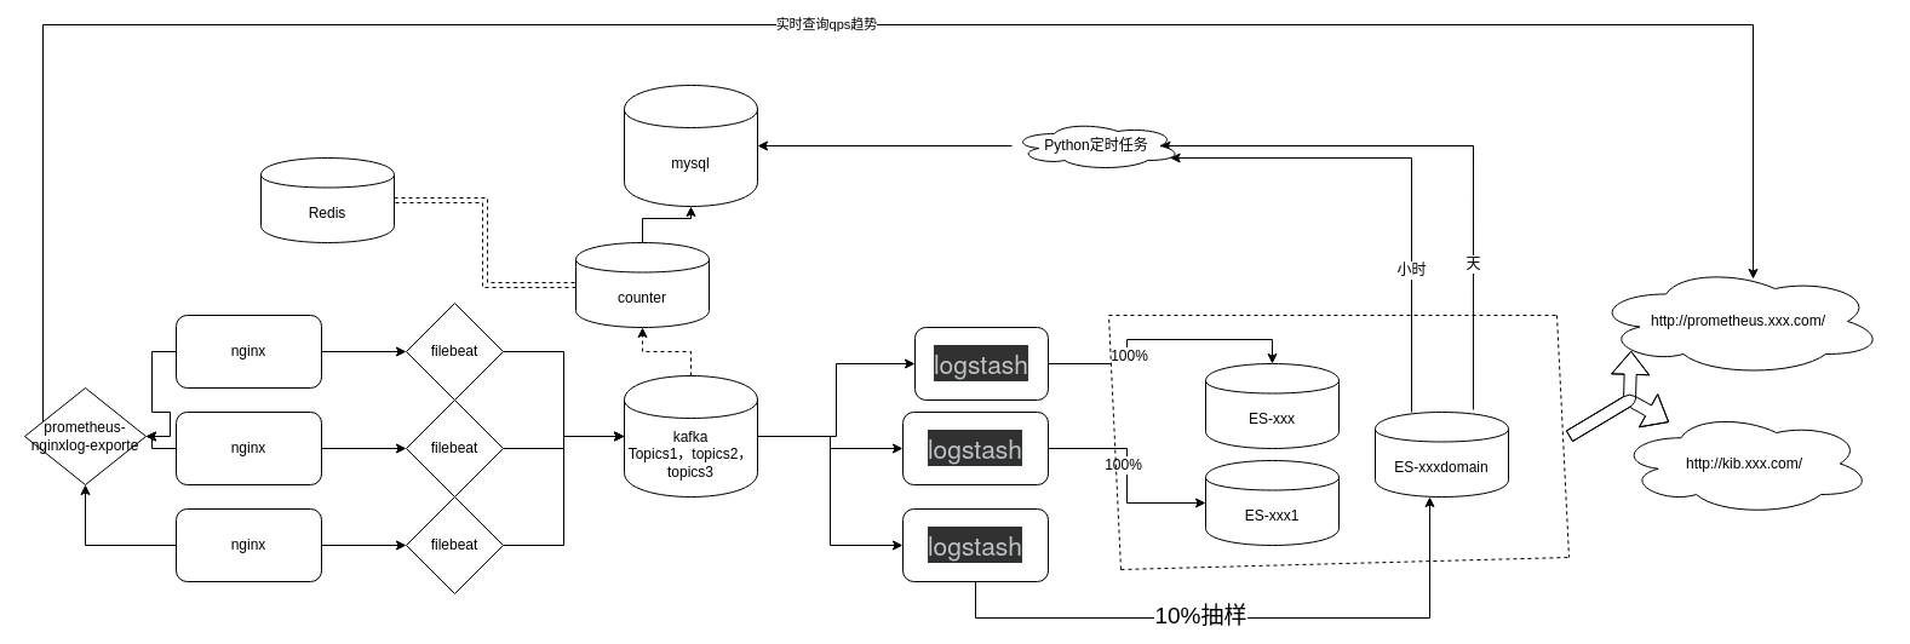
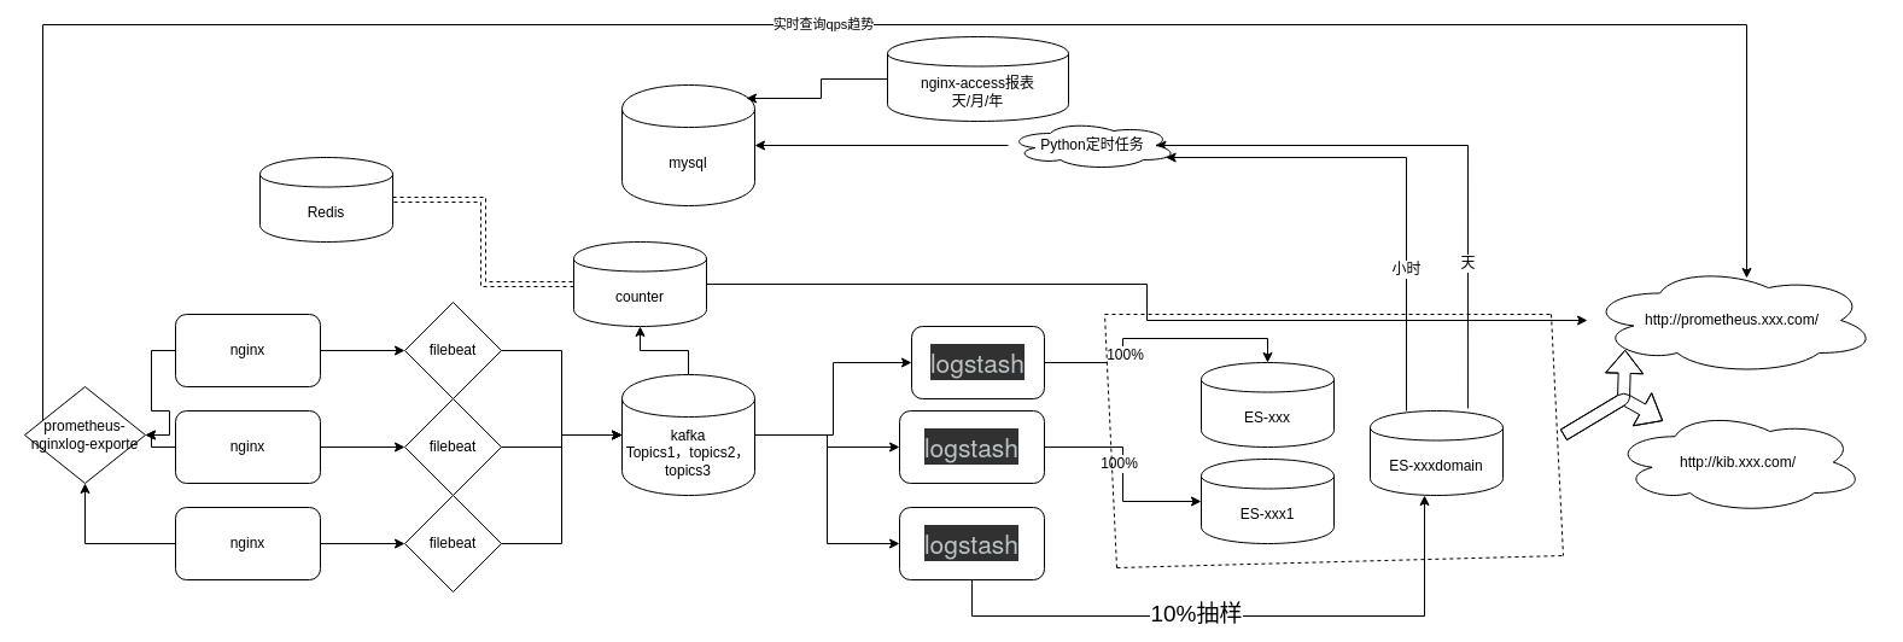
+ <mxCell id="59" value="nginx-access报表&lt;br&gt;天/月/年" style="shape=cylinder;whiteSpace=wrap;html=1;boundedLbl=1;backgroundOutline=1;" vertex="1" parent="1"><mxGeometry x="735" y="30" width="150" height="70" as="geometry" /></mxCell>
+ <mxCell id="58" style="edgeStyle=orthogonalEdgeStyle;rounded=0;orthogonalLoop=1;jettySize=auto;html=1;entryX=0.936;entryY=0.11;entryDx=0;entryDy=0;entryPerimeter=0;" edge="1" parent="1" source="59" target="43"><mxGeometry relative="1" as="geometry" /></mxCell>
- <mxCell id="54" value="" style="edgeStyle=orthogonalEdgeStyle;rounded=0;orthogonalLoop=1;jettySize=auto;html=1;" edge="1" parent="1" source="56" target="43"><mxGeometry relative="1" as="geometry" /></mxCell>
+ <mxCell id="54" value="" style="edgeStyle=orthogonalEdgeStyle;rounded=0;orthogonalLoop=1;jettySize=auto;html=1;" edge="1" parent="1" source="56" target="44"><mxGeometry relative="1" as="geometry" /></mxCell>
- <mxCell id="20" value="" style="edgeStyle=orthogonalEdgeStyle;rounded=0;orthogonalLoop=1;jettySize=auto;html=1;dashed=1;" edge="1" parent="1" source="21" target="56"><mxGeometry relative="1" as="geometry" /></mxCell>
+ <mxCell id="20" value="" style="edgeStyle=orthogonalEdgeStyle;rounded=0;orthogonalLoop=1;jettySize=auto;html=1;" edge="1" parent="1" source="21" target="56"><mxGeometry relative="1" as="geometry" /></mxCell>
